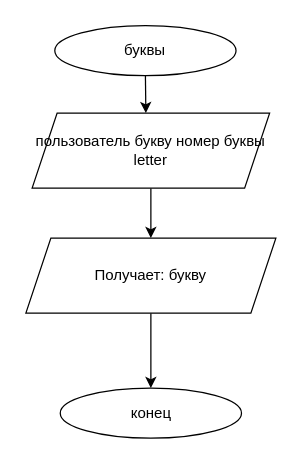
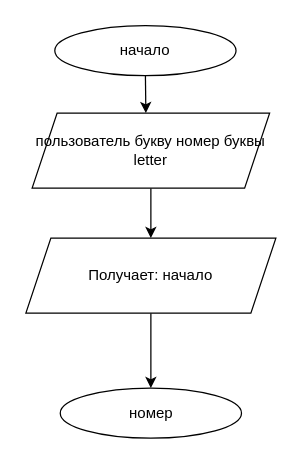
- <mxCell id="2" value="буквы" style="ellipse;whiteSpace=wrap;html=1;" parent="1" vertex="1"><mxGeometry x="43.13" y="20" width="145" height="40" as="geometry" /></mxCell>
+ <mxCell id="2" value="начало" style="ellipse;whiteSpace=wrap;html=1;" parent="1" vertex="1"><mxGeometry x="43.13" y="20" width="145" height="40" as="geometry" /></mxCell>
- <mxCell id="8" value="Получает: букву" style="shape=parallelogram;perimeter=parallelogramPerimeter;whiteSpace=wrap;html=1;fixedSize=1;" vertex="1" parent="1"><mxGeometry x="20" y="190" width="200" height="60" as="geometry" /></mxCell>
+ <mxCell id="8" value="Получает: начало" style="shape=parallelogram;perimeter=parallelogramPerimeter;whiteSpace=wrap;html=1;fixedSize=1;" vertex="1" parent="1"><mxGeometry x="20" y="190" width="200" height="60" as="geometry" /></mxCell>
- <mxCell id="6" value="конец" style="ellipse;whiteSpace=wrap;html=1;" parent="1" vertex="1"><mxGeometry x="47.5" y="310" width="145" height="40" as="geometry" /></mxCell>
+ <mxCell id="6" value="номер" style="ellipse;whiteSpace=wrap;html=1;" parent="1" vertex="1"><mxGeometry x="47.5" y="310" width="145" height="40" as="geometry" /></mxCell>
